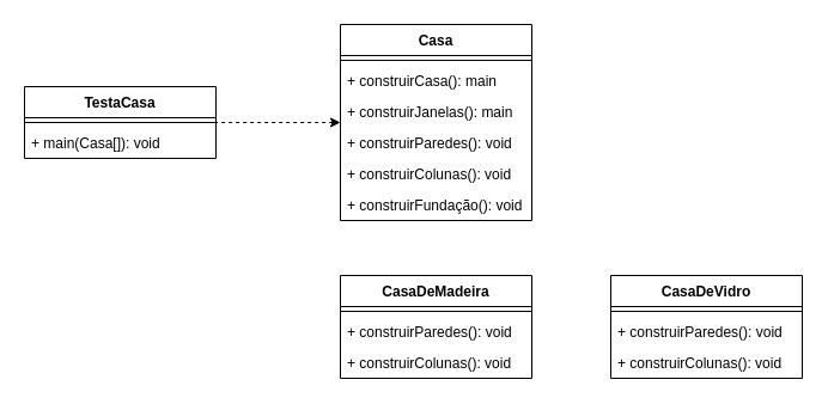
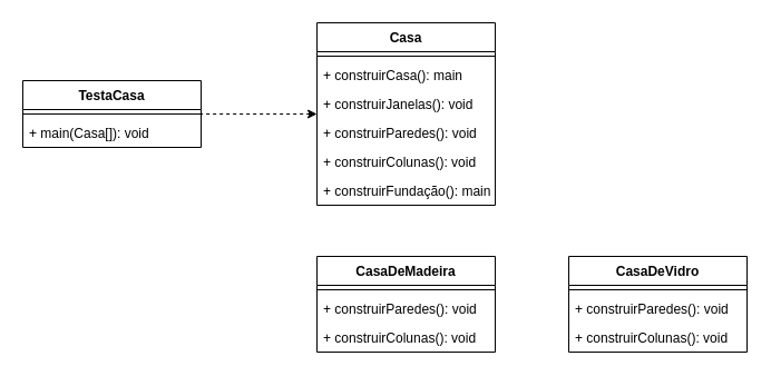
- <mxCell id="6" value="+ construirJanelas(): main" style="text;strokeColor=none;fillColor=none;align=left;verticalAlign=top;spacingLeft=4;spacingRight=4;overflow=hidden;rotatable=0;points=[[0,0.5],[1,0.5]];portConstraint=eastwest;" vertex="1" parent="3"><mxGeometry y="60" width="160" height="26" as="geometry" /></mxCell>
+ <mxCell id="6" value="+ construirJanelas(): void" style="text;strokeColor=none;fillColor=none;align=left;verticalAlign=top;spacingLeft=4;spacingRight=4;overflow=hidden;rotatable=0;points=[[0,0.5],[1,0.5]];portConstraint=eastwest;" vertex="1" parent="3"><mxGeometry y="60" width="160" height="26" as="geometry" /></mxCell>
- <mxCell id="9" value="+ construirFundação(): void" style="text;strokeColor=none;fillColor=none;align=left;verticalAlign=top;spacingLeft=4;spacingRight=4;overflow=hidden;rotatable=0;points=[[0,0.5],[1,0.5]];portConstraint=eastwest;" vertex="1" parent="3"><mxGeometry y="138" width="160" height="26" as="geometry" /></mxCell>
+ <mxCell id="9" value="+ construirFundação(): main" style="text;strokeColor=none;fillColor=none;align=left;verticalAlign=top;spacingLeft=4;spacingRight=4;overflow=hidden;rotatable=0;points=[[0,0.5],[1,0.5]];portConstraint=eastwest;" vertex="1" parent="3"><mxGeometry y="138" width="160" height="26" as="geometry" /></mxCell>
